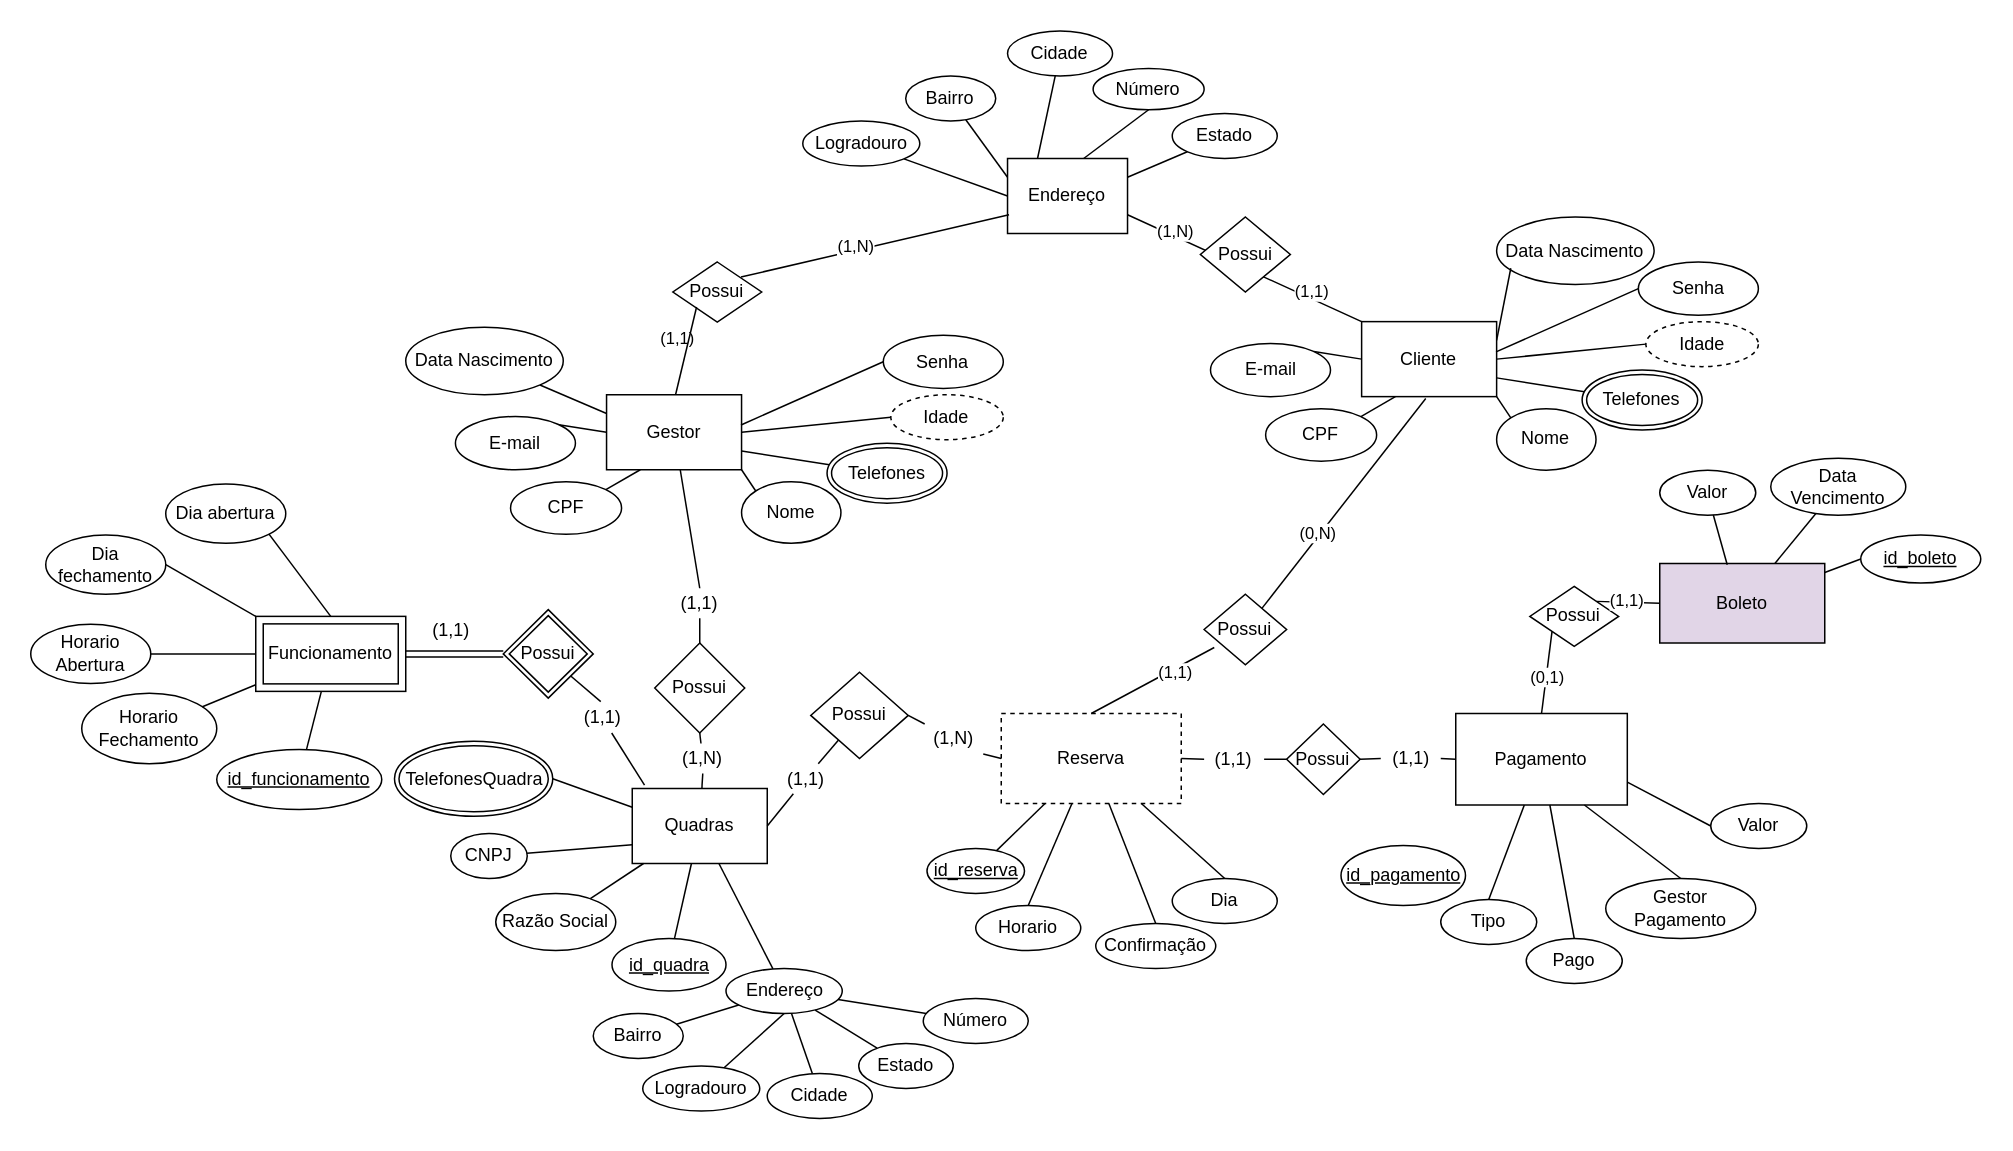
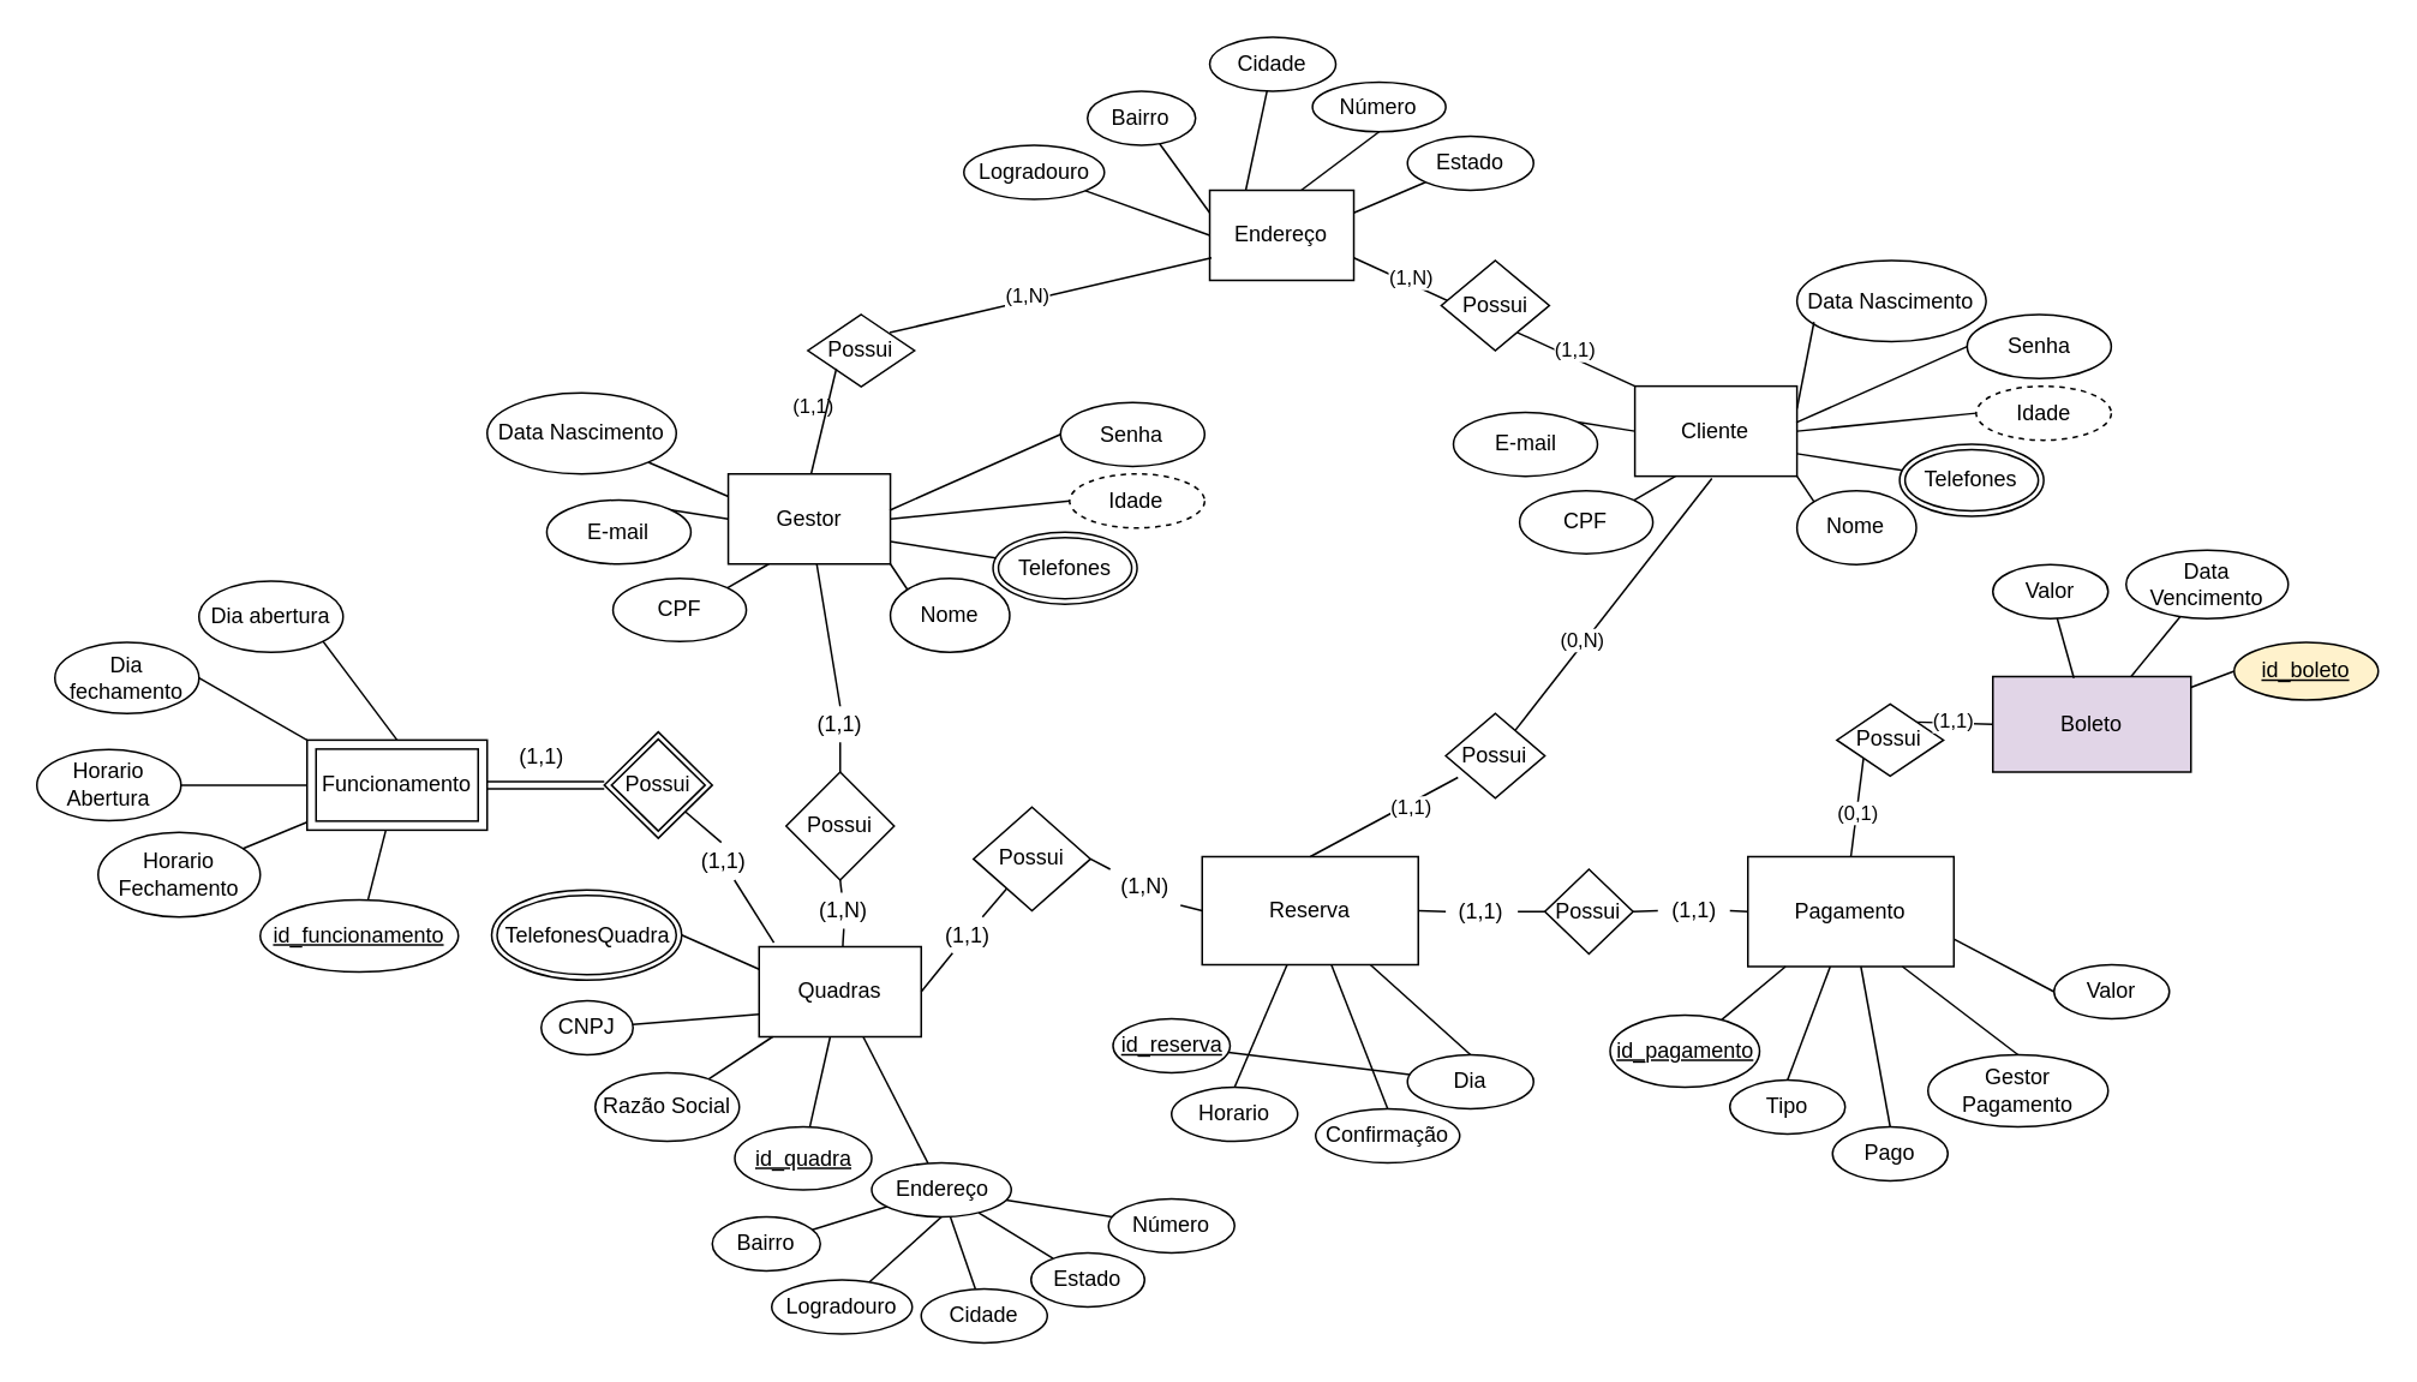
- <mxCell id="97" value="id_boleto" style="ellipse;whiteSpace=wrap;html=1;fontStyle=4" parent="1" vertex="1"><mxGeometry x="1240" y="356" width="80" height="32" as="geometry" /></mxCell>
+ <mxCell id="97" value="id_boleto" style="ellipse;whiteSpace=wrap;html=1;fontStyle=4;fillColor=#fff2cc;" parent="1" vertex="1"><mxGeometry x="1240" y="356" width="80" height="32" as="geometry" /></mxCell>
- <mxCell id="46" value="Reserva" style="rounded=0;whiteSpace=wrap;html=1;dashed=1;" parent="1" vertex="1"><mxGeometry x="667" y="475" width="120" height="60" as="geometry" /></mxCell>
+ <mxCell id="46" value="Reserva" style="rounded=0;whiteSpace=wrap;html=1;" parent="1" vertex="1"><mxGeometry x="667" y="475" width="120" height="60" as="geometry" /></mxCell>
- <mxCell id="34" value="TelefonesQuadra" style="ellipse;shape=doubleEllipse;margin=3;whiteSpace=wrap;html=1;align=center;" parent="1" vertex="1"><mxGeometry x="262.5" y="493.5" width="105.5" height="50" as="geometry" /></mxCell>
+ <mxCell id="34" value="TelefonesQuadra" style="ellipse;shape=doubleEllipse;margin=3;whiteSpace=wrap;html=1;align=center;" parent="1" vertex="1"><mxGeometry x="272.5" y="493.5" width="105.5" height="50" as="geometry" /></mxCell>
- <mxCell id="94" value="" style="endArrow=none;html=1;" parent="1" source="93" target="46" edge="1"><mxGeometry width="50" height="50" relative="1" as="geometry"><mxPoint x="570" y="585" as="sourcePoint" /><mxPoint x="620" y="535" as="targetPoint" /></mxGeometry></mxCell>
+ <mxCell id="94" value="" style="endArrow=none;html=1;" parent="1" source="93" target="54" edge="1"><mxGeometry width="50" height="50" relative="1" as="geometry"><mxPoint x="570" y="585" as="sourcePoint" /><mxPoint x="620" y="535" as="targetPoint" /></mxGeometry></mxCell>
+ <mxCell id="96" value="" style="endArrow=none;html=1;" parent="1" source="95" target="29" edge="1"><mxGeometry width="50" height="50" relative="1" as="geometry"><mxPoint x="930" y="685" as="sourcePoint" /><mxPoint x="980" y="635" as="targetPoint" /></mxGeometry></mxCell>
